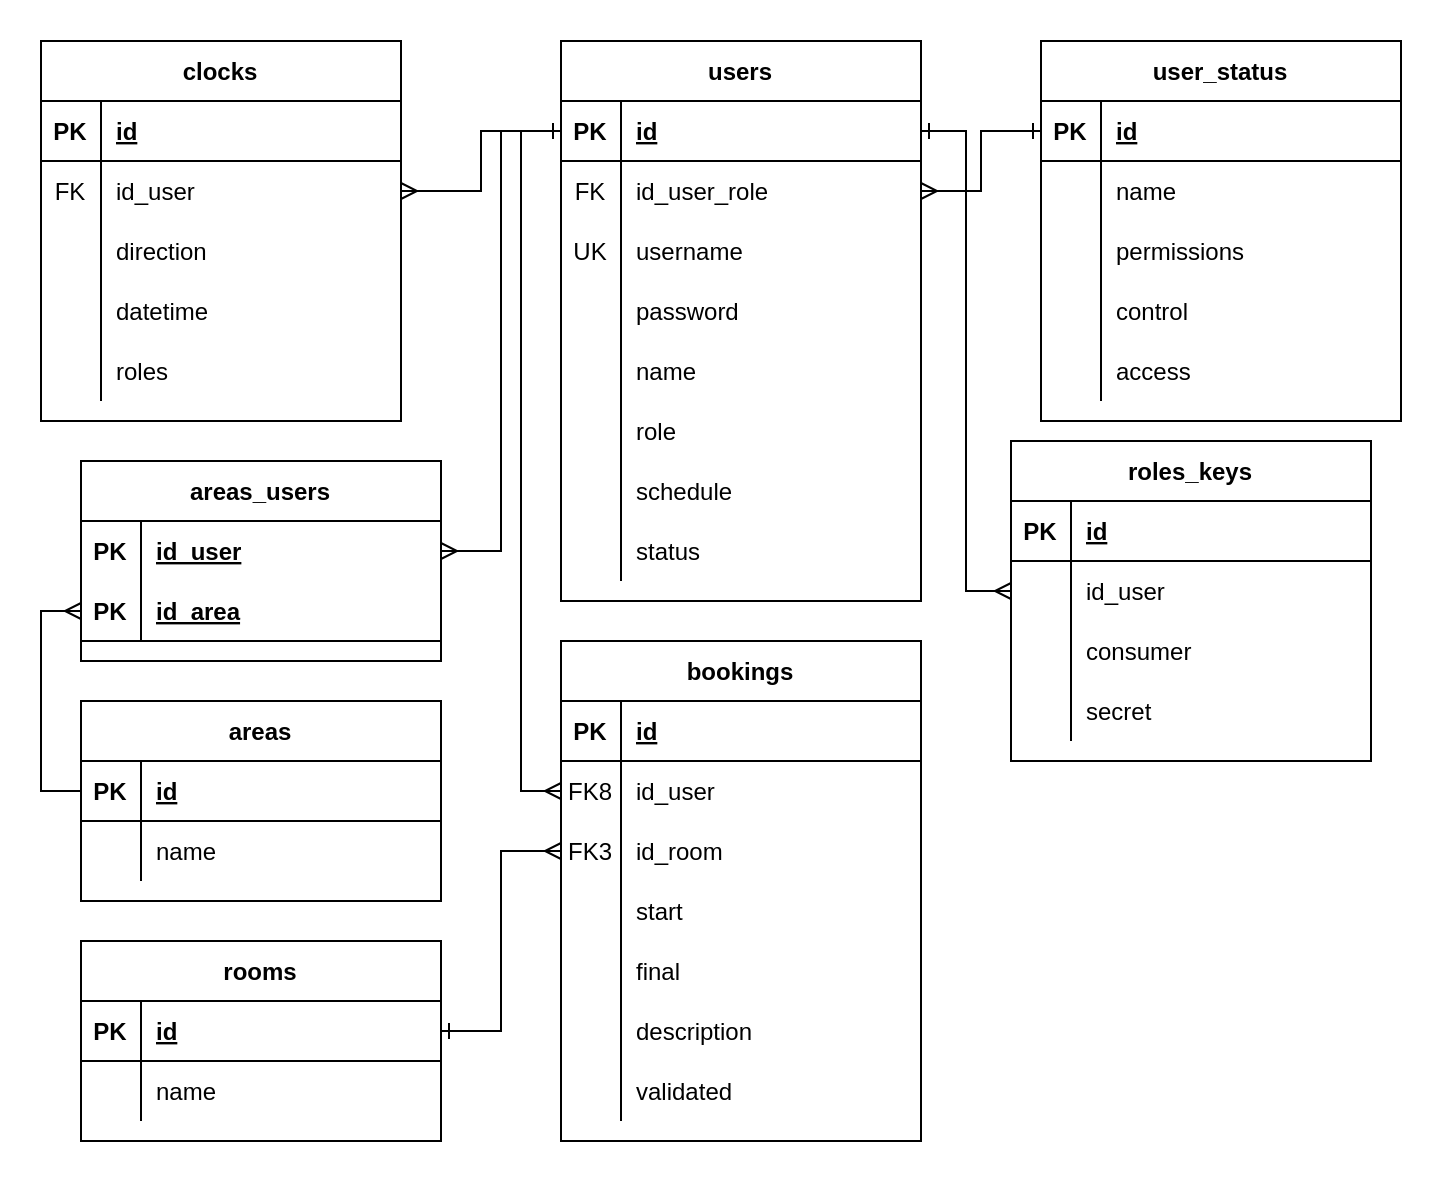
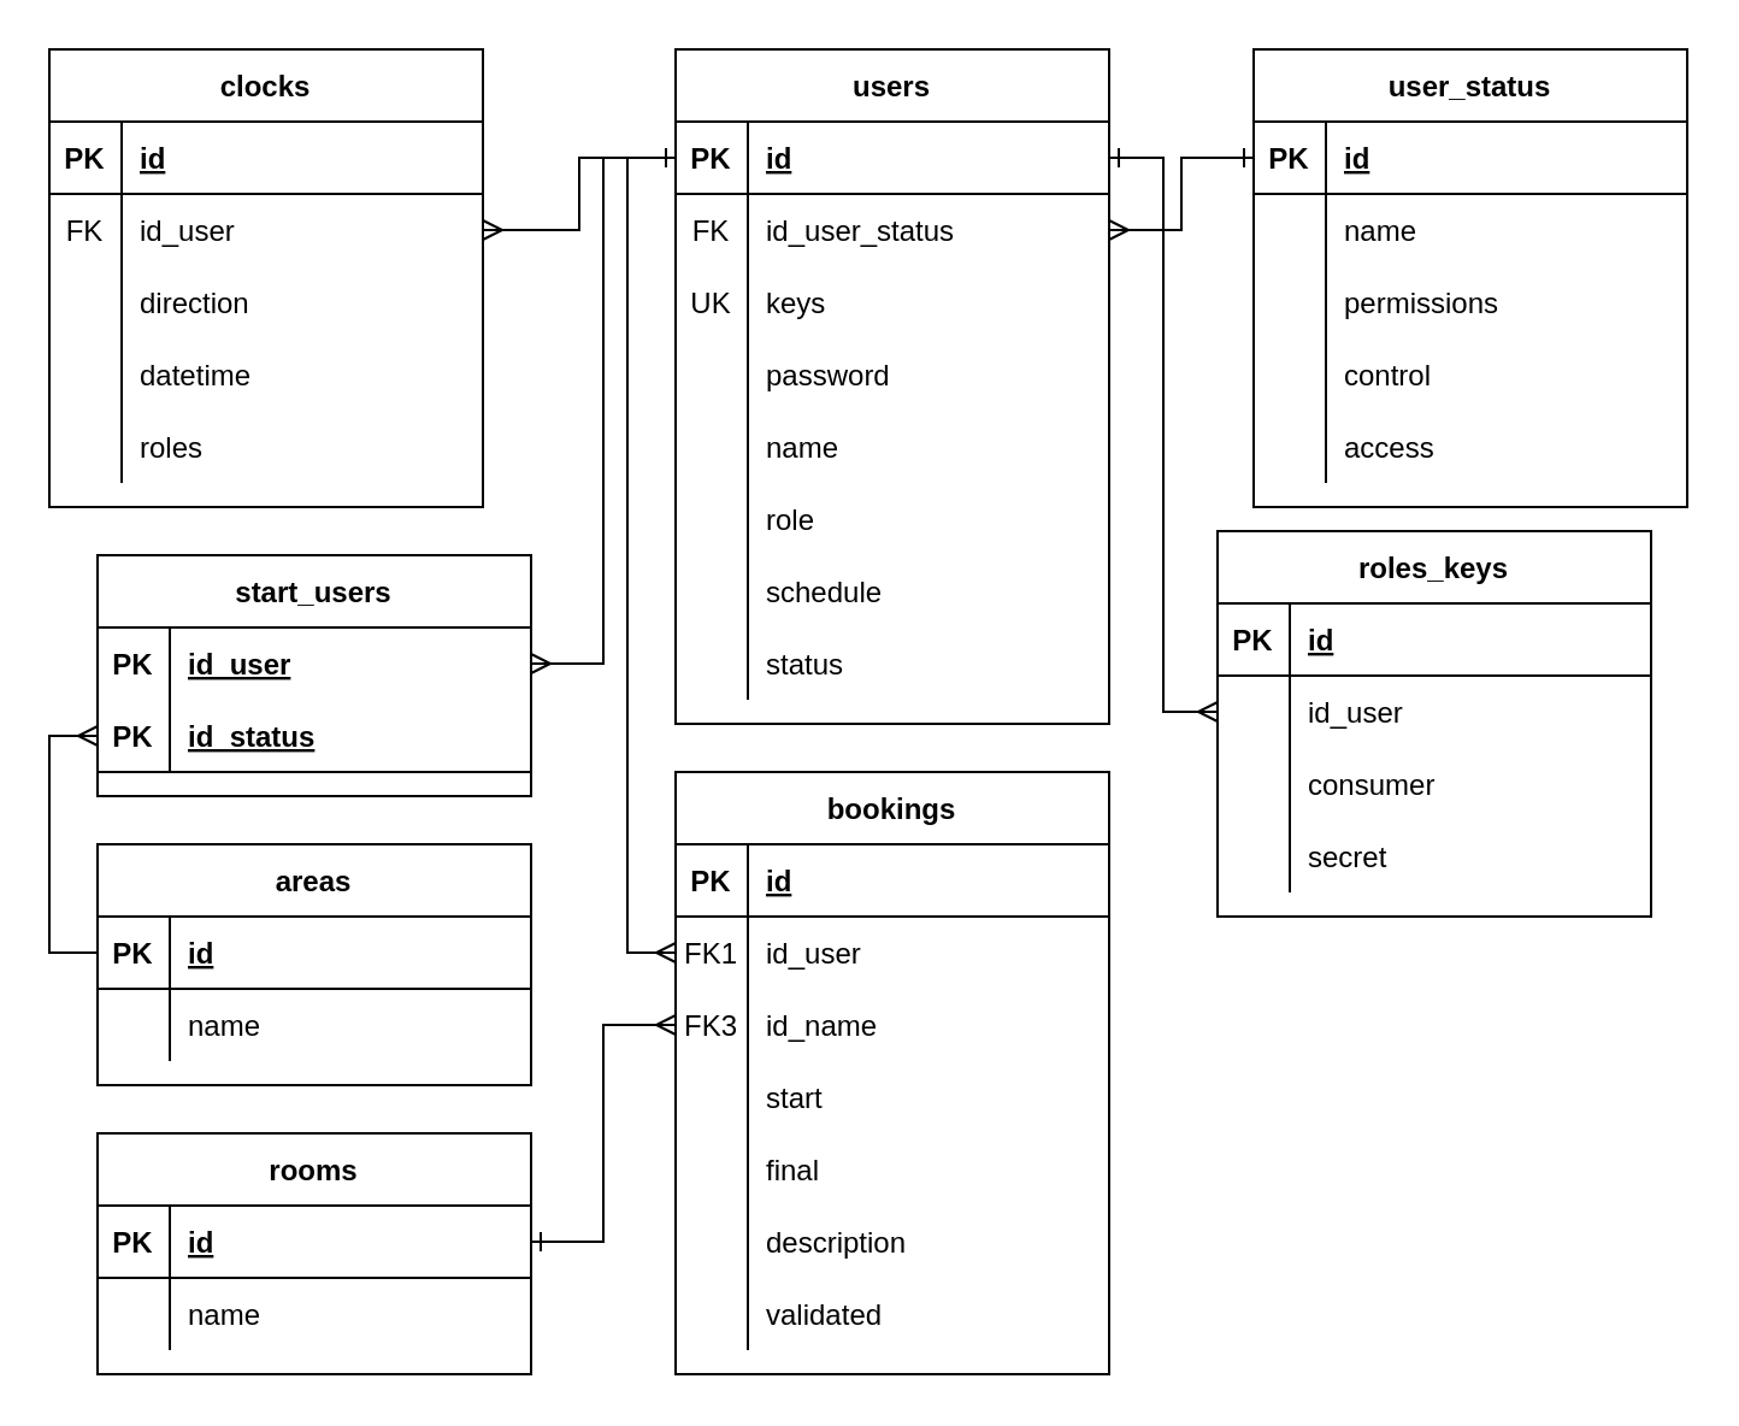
- <mxCell id="8" value="id_user_role" style="shape=partialRectangle;connectable=0;fillColor=none;top=0;left=0;bottom=0;right=0;align=left;spacingLeft=6;overflow=hidden;" parent="6" vertex="1"><mxGeometry x="30" width="150" height="30" as="geometry"><mxRectangle width="150" height="30" as="alternateBounds" /></mxGeometry></mxCell>
+ <mxCell id="8" value="id_user_status" style="shape=partialRectangle;connectable=0;fillColor=none;top=0;left=0;bottom=0;right=0;align=left;spacingLeft=6;overflow=hidden;" parent="6" vertex="1"><mxGeometry x="30" width="150" height="30" as="geometry"><mxRectangle width="150" height="30" as="alternateBounds" /></mxGeometry></mxCell>
- <mxCell id="11" value="username" style="shape=partialRectangle;connectable=0;fillColor=none;top=0;left=0;bottom=0;right=0;align=left;spacingLeft=6;overflow=hidden;" parent="9" vertex="1"><mxGeometry x="30" width="150" height="30" as="geometry"><mxRectangle width="150" height="30" as="alternateBounds" /></mxGeometry></mxCell>
+ <mxCell id="11" value="keys" style="shape=partialRectangle;connectable=0;fillColor=none;top=0;left=0;bottom=0;right=0;align=left;spacingLeft=6;overflow=hidden;" parent="9" vertex="1"><mxGeometry x="30" width="150" height="30" as="geometry"><mxRectangle width="150" height="30" as="alternateBounds" /></mxGeometry></mxCell>
- <mxCell id="91" value="areas_users" style="shape=table;startSize=30;container=1;collapsible=1;childLayout=tableLayout;fixedRows=1;rowLines=0;fontStyle=1;align=center;resizeLast=1;" parent="1" vertex="1"><mxGeometry x="40" y="230" width="180" height="100" as="geometry" /></mxCell>
+ <mxCell id="91" value="start_users" style="shape=table;startSize=30;container=1;collapsible=1;childLayout=tableLayout;fixedRows=1;rowLines=0;fontStyle=1;align=center;resizeLast=1;" parent="1" vertex="1"><mxGeometry x="40" y="230" width="180" height="100" as="geometry" /></mxCell>
- <mxCell id="97" value="id_area" style="shape=partialRectangle;connectable=0;fillColor=none;top=0;left=0;bottom=0;right=0;align=left;spacingLeft=6;fontStyle=5;overflow=hidden;" parent="95" vertex="1"><mxGeometry x="30" width="150" height="30" as="geometry"><mxRectangle width="150" height="30" as="alternateBounds" /></mxGeometry></mxCell>
+ <mxCell id="97" value="id_status" style="shape=partialRectangle;connectable=0;fillColor=none;top=0;left=0;bottom=0;right=0;align=left;spacingLeft=6;fontStyle=5;overflow=hidden;" parent="95" vertex="1"><mxGeometry x="30" width="150" height="30" as="geometry"><mxRectangle width="150" height="30" as="alternateBounds" /></mxGeometry></mxCell>
- <mxCell id="49" value="FK8" style="shape=partialRectangle;connectable=0;fillColor=none;top=0;left=0;bottom=0;right=0;editable=1;overflow=hidden;" parent="48" vertex="1"><mxGeometry width="30" height="30" as="geometry"><mxRectangle width="30" height="30" as="alternateBounds" /></mxGeometry></mxCell>
+ <mxCell id="49" value="FK1" style="shape=partialRectangle;connectable=0;fillColor=none;top=0;left=0;bottom=0;right=0;editable=1;overflow=hidden;" parent="48" vertex="1"><mxGeometry width="30" height="30" as="geometry"><mxRectangle width="30" height="30" as="alternateBounds" /></mxGeometry></mxCell>
- <mxCell id="53" value="id_room" style="shape=partialRectangle;connectable=0;fillColor=none;top=0;left=0;bottom=0;right=0;align=left;spacingLeft=6;overflow=hidden;" parent="51" vertex="1"><mxGeometry x="30" width="150" height="30" as="geometry"><mxRectangle width="150" height="30" as="alternateBounds" /></mxGeometry></mxCell>
+ <mxCell id="53" value="id_name" style="shape=partialRectangle;connectable=0;fillColor=none;top=0;left=0;bottom=0;right=0;align=left;spacingLeft=6;overflow=hidden;" parent="51" vertex="1"><mxGeometry x="30" width="150" height="30" as="geometry"><mxRectangle width="150" height="30" as="alternateBounds" /></mxGeometry></mxCell>
